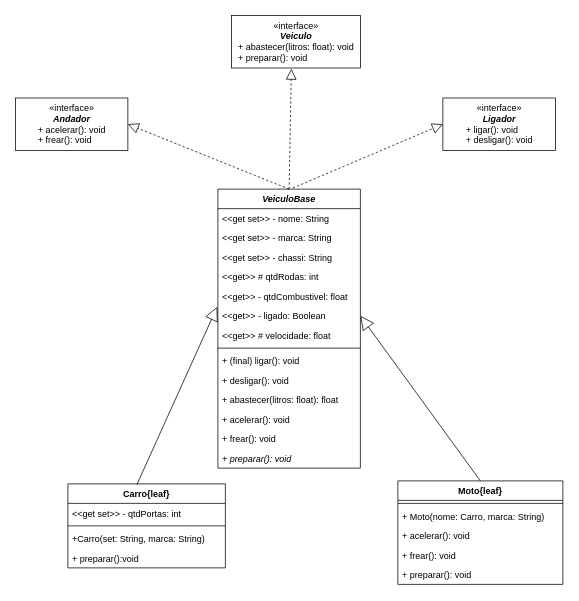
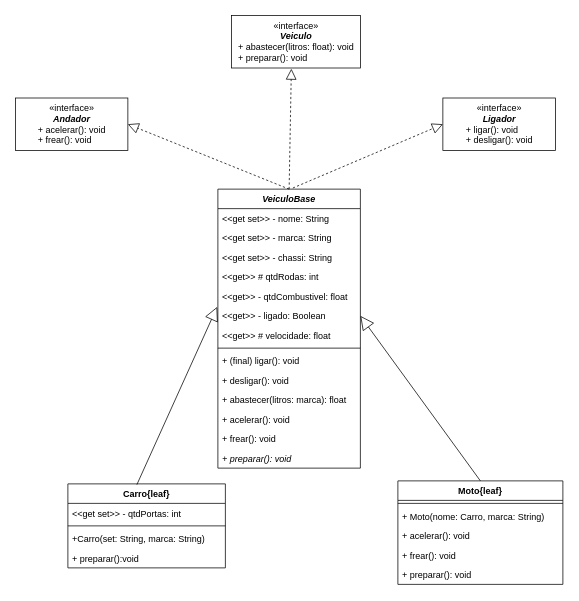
- <mxCell id="13" value="+ abastecer(litros: float): float" style="text;strokeColor=none;fillColor=none;align=left;verticalAlign=top;spacingLeft=4;spacingRight=4;overflow=hidden;rotatable=0;points=[[0,0.5],[1,0.5]];portConstraint=eastwest;" parent="2" vertex="1"><mxGeometry y="268" width="190" height="26" as="geometry" /></mxCell>
+ <mxCell id="13" value="+ abastecer(litros: marca): float" style="text;strokeColor=none;fillColor=none;align=left;verticalAlign=top;spacingLeft=4;spacingRight=4;overflow=hidden;rotatable=0;points=[[0,0.5],[1,0.5]];portConstraint=eastwest;" parent="2" vertex="1"><mxGeometry y="268" width="190" height="26" as="geometry" /></mxCell>
